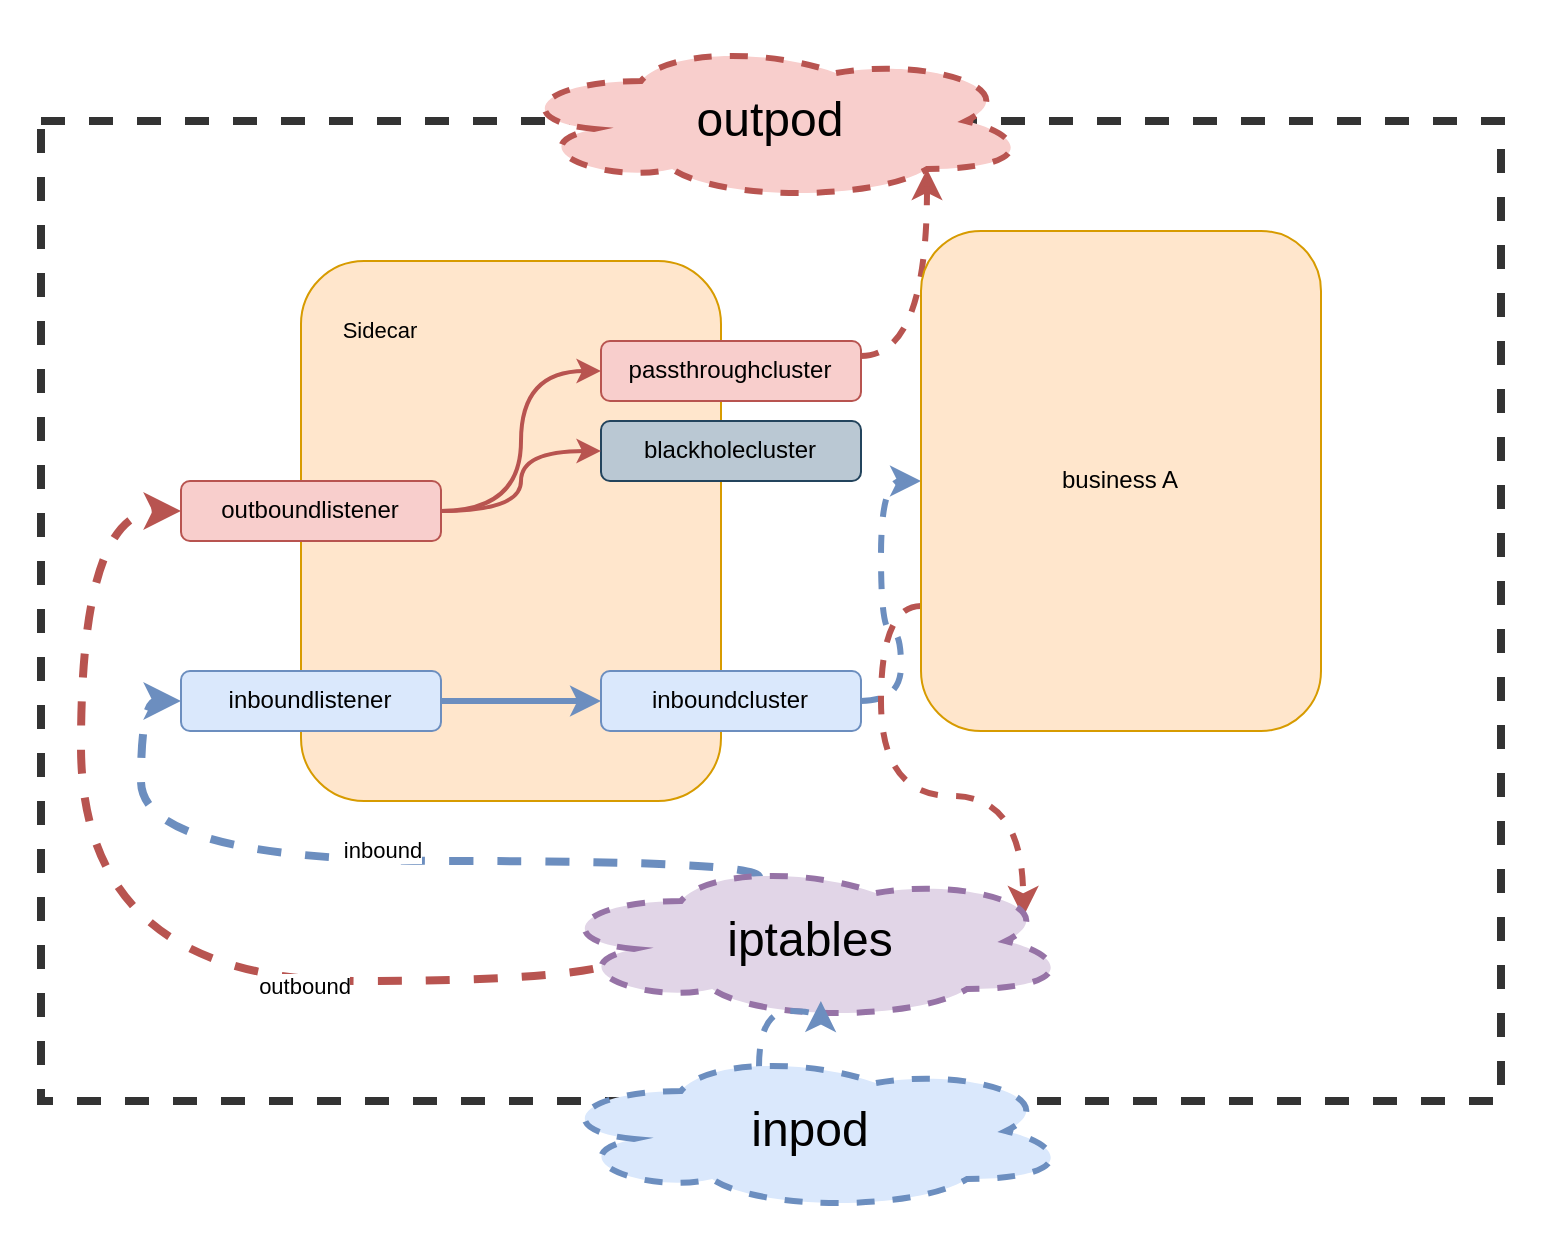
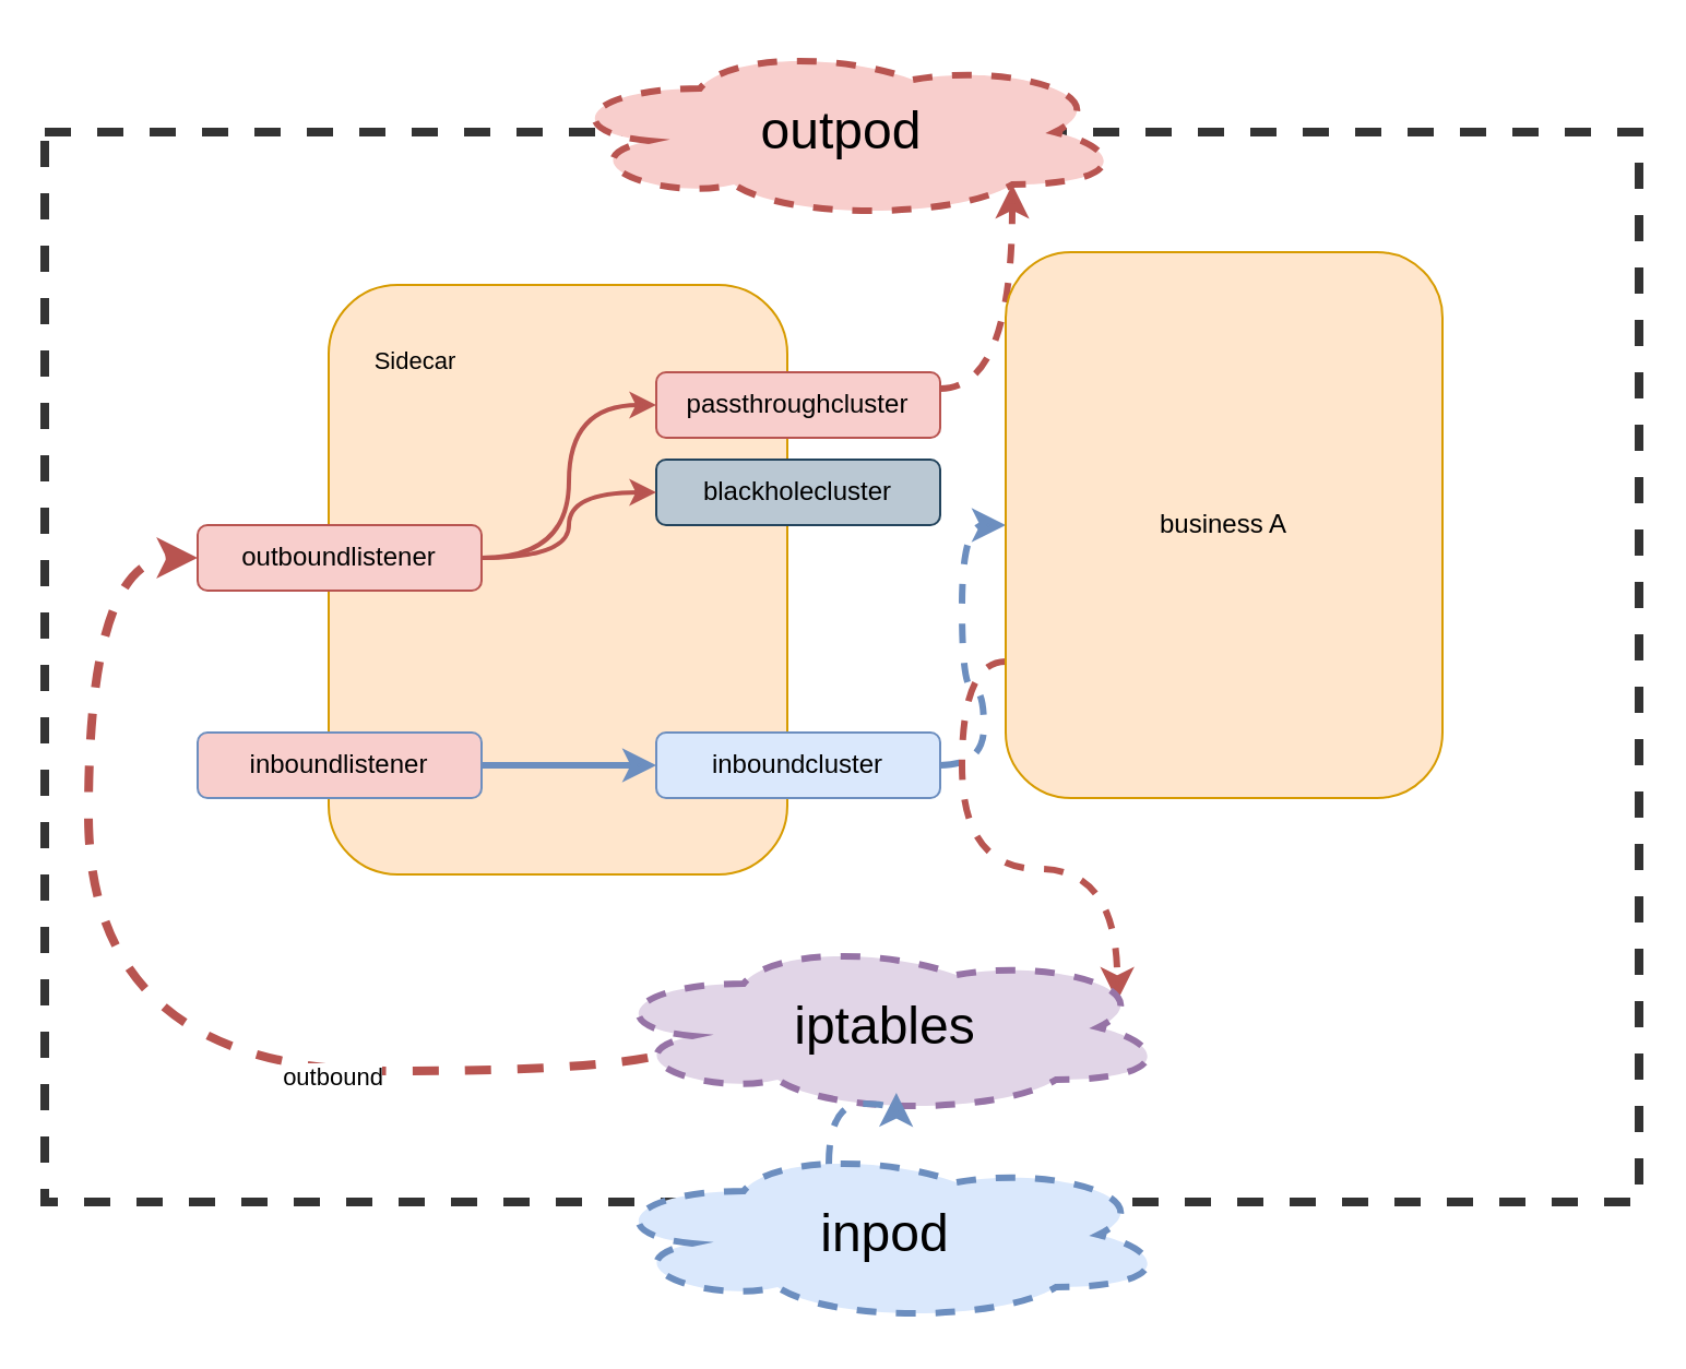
- <mxCell id="8" value="inboundlistener" style="rounded=1;whiteSpace=wrap;html=1;fillColor=#dae8fc;strokeColor=#6c8ebf;" vertex="1" parent="1"><mxGeometry x="90" y="335" width="130" height="30" as="geometry" /></mxCell>
+ <mxCell id="8" value="inboundlistener" style="rounded=1;whiteSpace=wrap;html=1;fillColor=#f8cecc;strokeColor=#6c8ebf;" vertex="1" parent="1"><mxGeometry x="90" y="335" width="130" height="30" as="geometry" /></mxCell>
- <mxCell id="16" style="edgeStyle=orthogonalEdgeStyle;curved=1;orthogonalLoop=1;jettySize=auto;html=1;exitX=0.4;exitY=0.1;exitDx=0;exitDy=0;exitPerimeter=0;entryX=0;entryY=0.5;entryDx=0;entryDy=0;fontSize=11;fillColor=#dae8fc;strokeColor=#6c8ebf;dashed=1;strokeWidth=4;" edge="1" parent="1" source="20" target="8"><mxGeometry relative="1" as="geometry"><Array as="points"><mxPoint x="379" y="430" /><mxPoint x="70" y="430" /><mxPoint x="70" y="350" /></Array></mxGeometry></mxCell>
- <mxCell id="17" value="inbound" style="edgeLabel;html=1;align=center;verticalAlign=middle;resizable=0;points=[];fontSize=11;" vertex="1" connectable="0" parent="16"><mxGeometry x="-0.055" y="-6" relative="1" as="geometry"><mxPoint as="offset" /></mxGeometry></mxCell>
